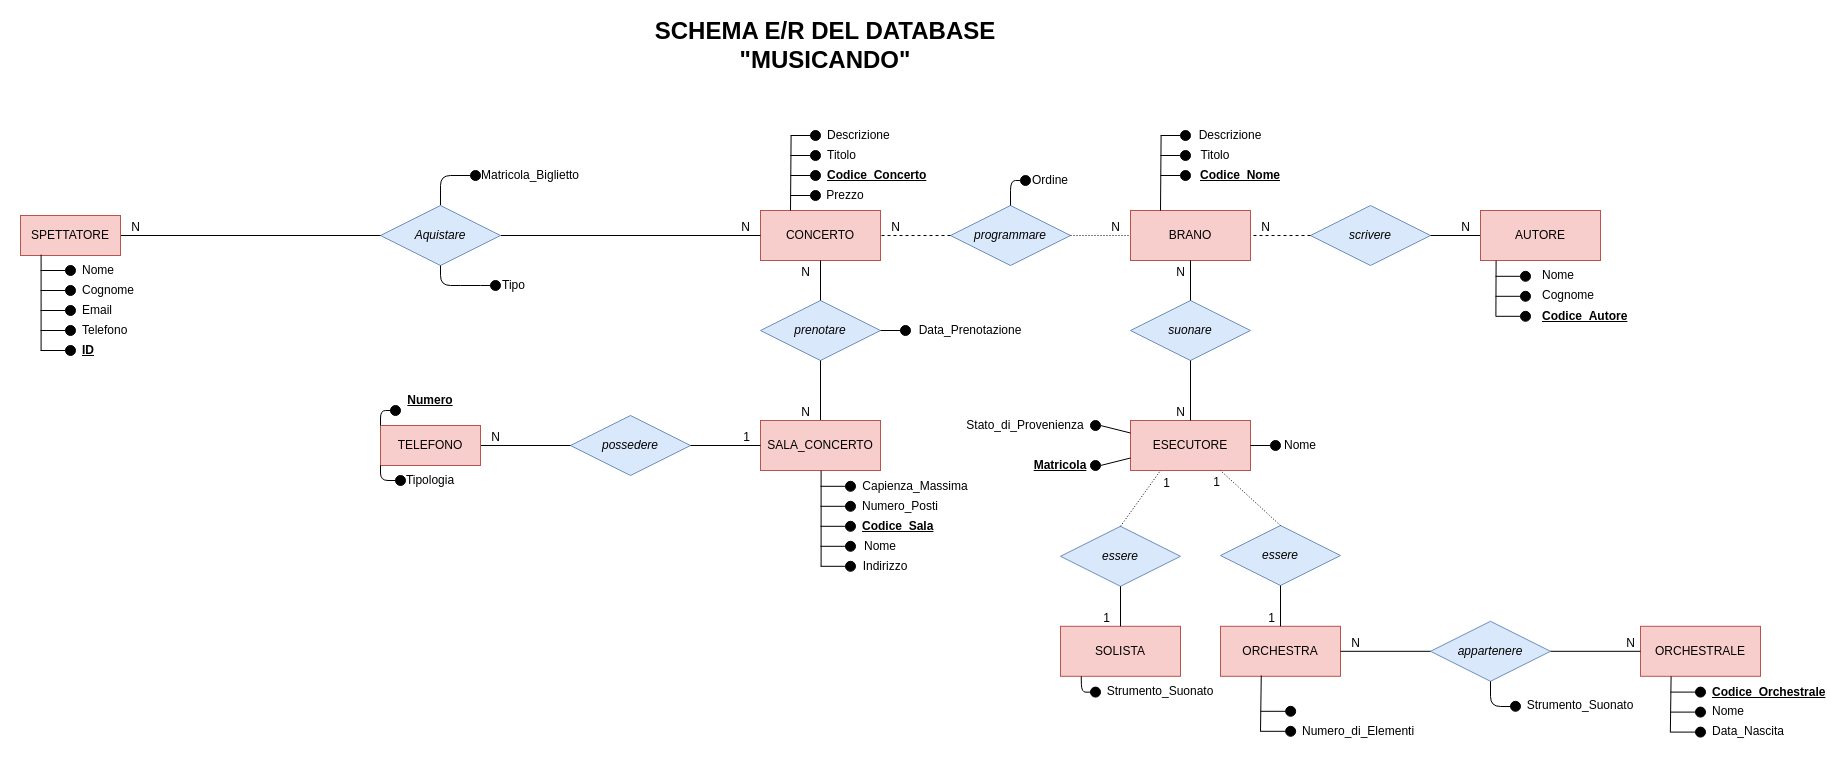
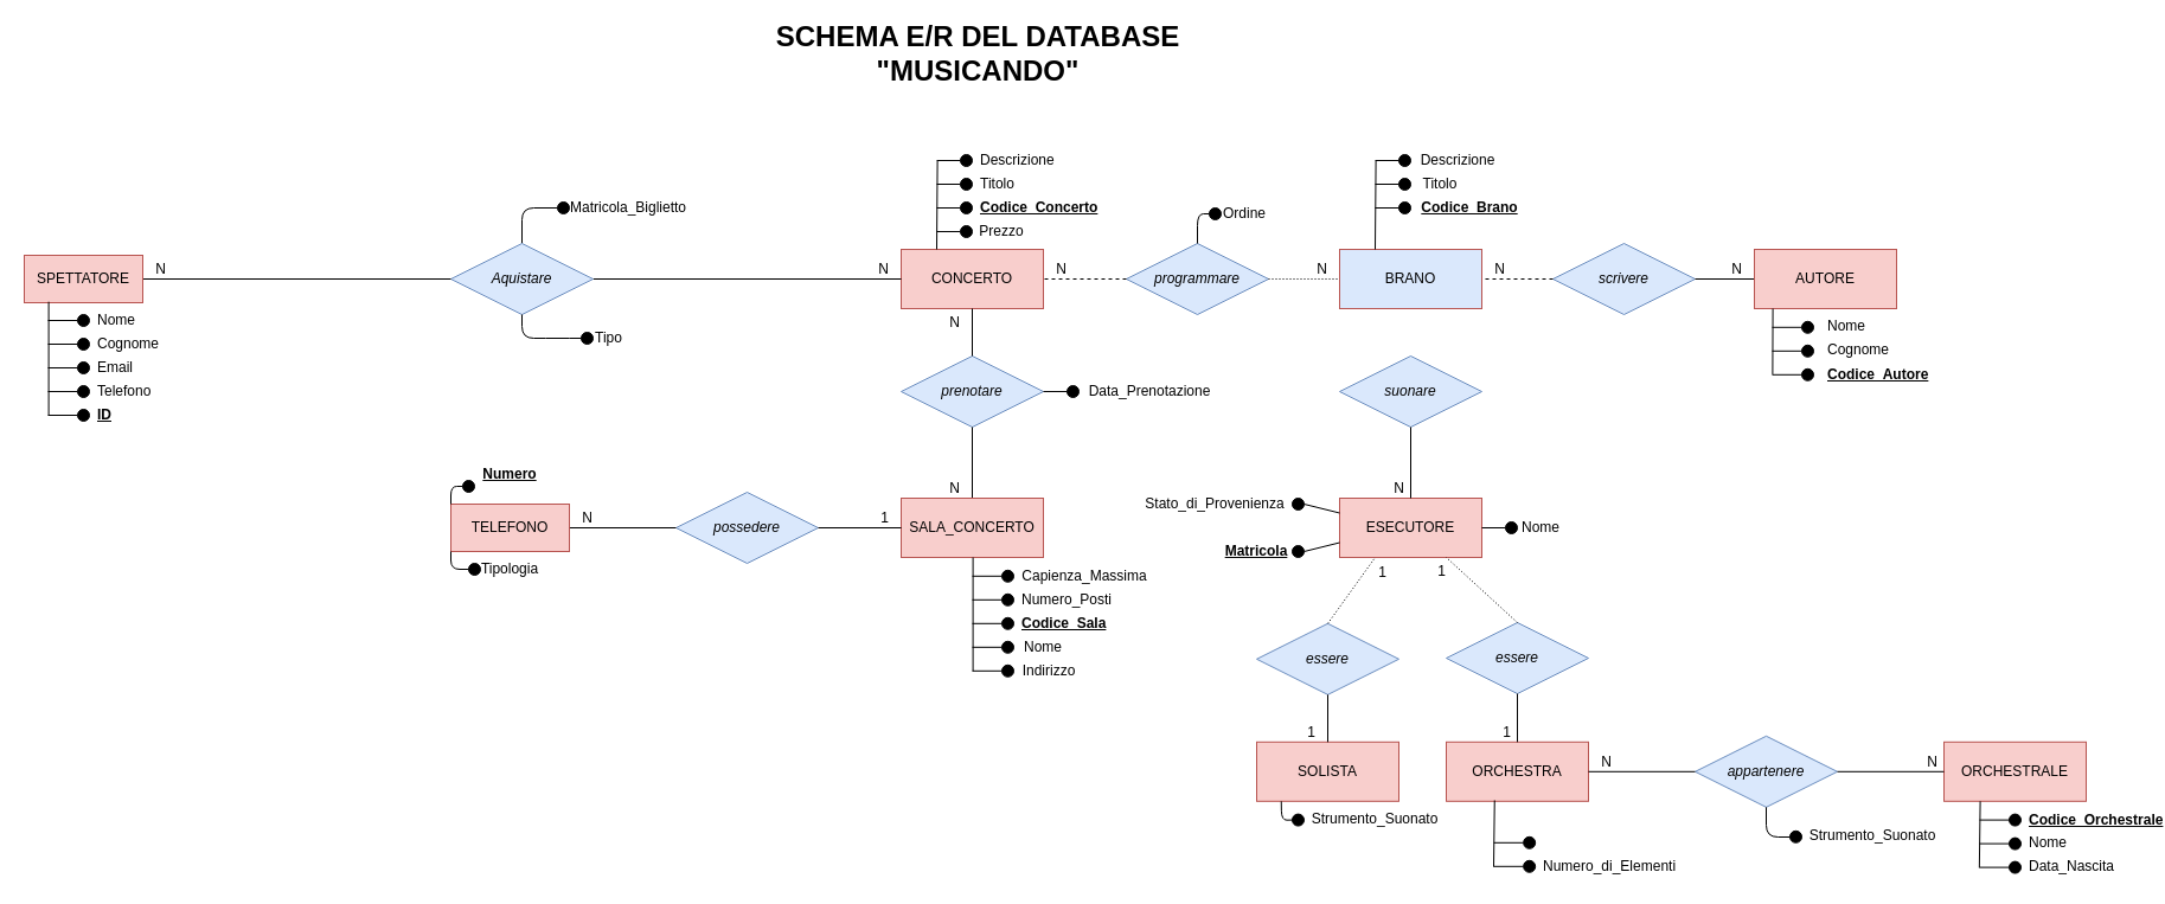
- <mxCell id="76" value="&lt;u&gt;&lt;b&gt;Codice_Nome&lt;/b&gt;&lt;/u&gt;" style="text;html=1;strokeColor=none;fillColor=none;align=center;verticalAlign=middle;whiteSpace=wrap;rounded=0;" parent="1" vertex="1"><mxGeometry x="1220" y="150" width="40" height="20" as="geometry" /></mxCell>
+ <mxCell id="76" value="&lt;u&gt;&lt;b&gt;Codice_Brano&lt;/b&gt;&lt;/u&gt;" style="text;html=1;strokeColor=none;fillColor=none;align=center;verticalAlign=middle;whiteSpace=wrap;rounded=0;" parent="1" vertex="1"><mxGeometry x="1220" y="150" width="40" height="20" as="geometry" /></mxCell>
- <mxCell id="67" value="BRANO" style="whiteSpace=wrap;html=1;align=center;fillColor=#f8cecc;strokeColor=#b85450;" parent="1" vertex="1"><mxGeometry x="1130" y="195" width="120" height="50" as="geometry" /></mxCell>
+ <mxCell id="67" value="BRANO" style="whiteSpace=wrap;html=1;align=center;fillColor=#dae8fc;strokeColor=#b85450;" parent="1" vertex="1"><mxGeometry x="1130" y="195" width="120" height="50" as="geometry" /></mxCell>
- <mxCell id="100" value="" style="endArrow=none;html=1;rounded=0;exitX=0.5;exitY=0;exitDx=0;exitDy=0;entryX=0.5;entryY=1;entryDx=0;entryDy=0;" parent="1" source="99" target="67" edge="1"><mxGeometry relative="1" as="geometry"><mxPoint x="1250" y="385" as="sourcePoint" /><mxPoint x="1350" y="335" as="targetPoint" /></mxGeometry></mxCell>
- <mxCell id="101" value="N" style="resizable=0;html=1;align=right;verticalAlign=bottom;" parent="100" connectable="0" vertex="1"><mxGeometry x="1" relative="1" as="geometry"><mxPoint x="-5" y="20" as="offset" /></mxGeometry></mxCell>
